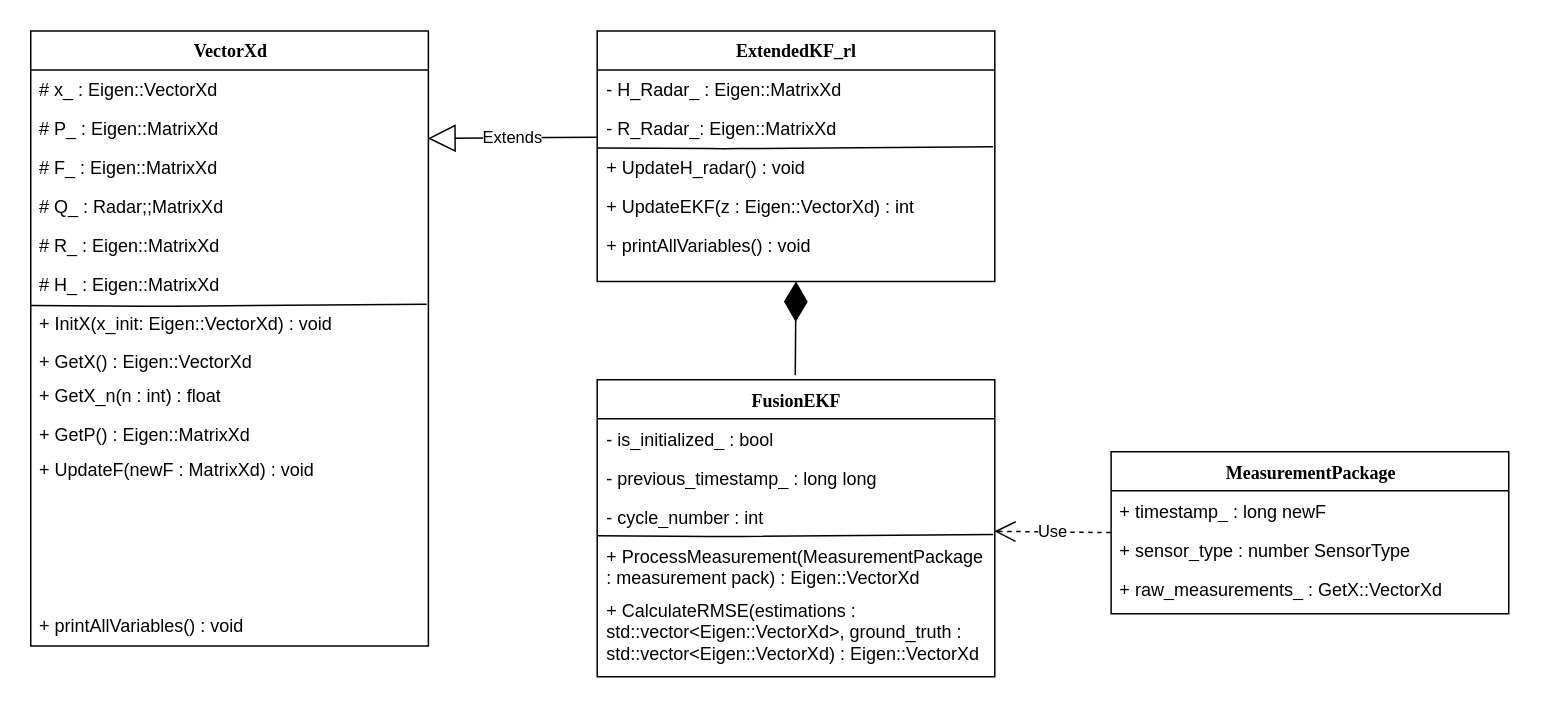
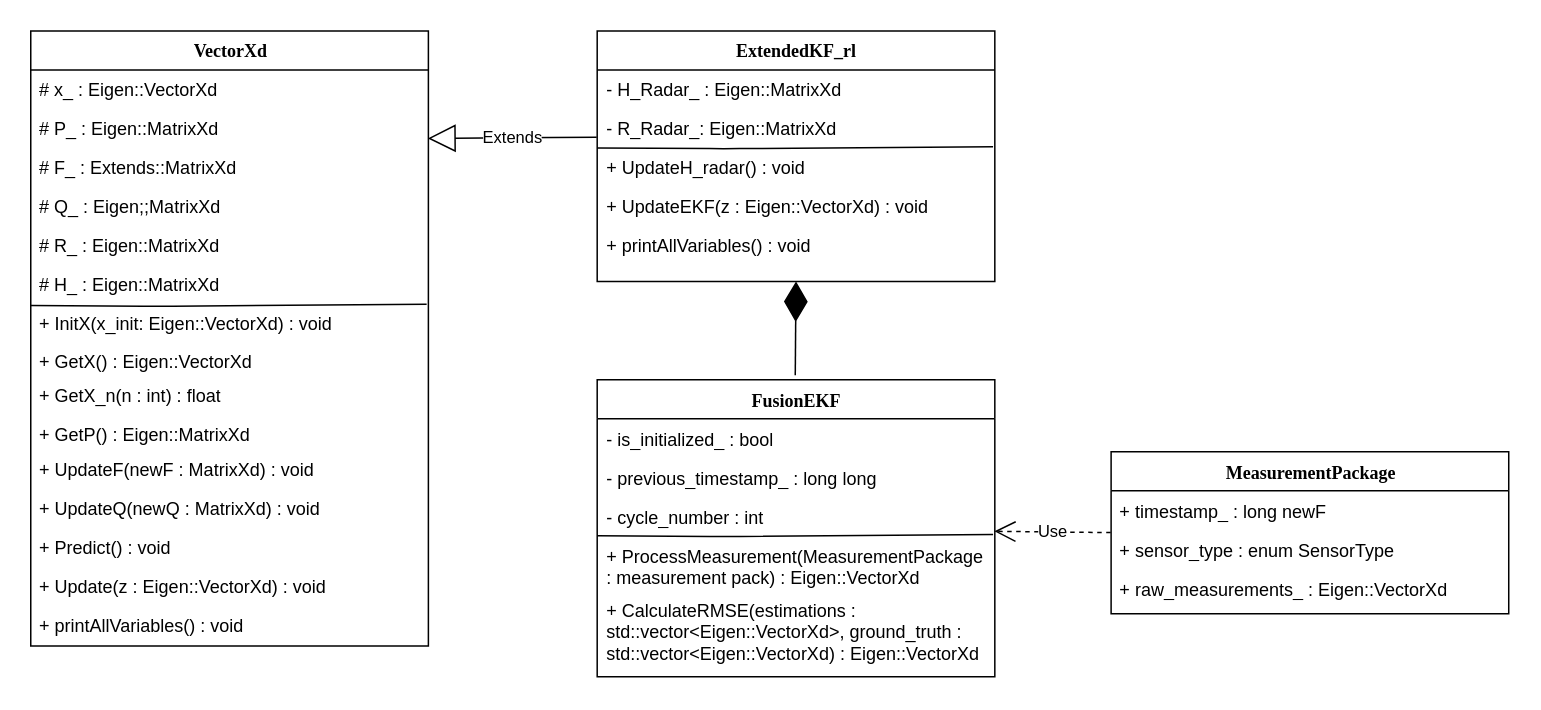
- <mxCell id="5" value="# F_ : Eigen::MatrixXd" style="text;html=1;strokeColor=none;fillColor=none;align=left;verticalAlign=top;spacingLeft=4;spacingRight=4;whiteSpace=wrap;overflow=hidden;rotatable=0;points=[[0,0.5],[1,0.5]];portConstraint=eastwest;" vertex="1" parent="2"><mxGeometry y="78" width="265" height="26" as="geometry" /></mxCell>
+ <mxCell id="5" value="# F_ : Extends::MatrixXd" style="text;html=1;strokeColor=none;fillColor=none;align=left;verticalAlign=top;spacingLeft=4;spacingRight=4;whiteSpace=wrap;overflow=hidden;rotatable=0;points=[[0,0.5],[1,0.5]];portConstraint=eastwest;" vertex="1" parent="2"><mxGeometry y="78" width="265" height="26" as="geometry" /></mxCell>
- <mxCell id="6" value="# Q_ : Radar;;MatrixXd" style="text;html=1;strokeColor=none;fillColor=none;align=left;verticalAlign=top;spacingLeft=4;spacingRight=4;whiteSpace=wrap;overflow=hidden;rotatable=0;points=[[0,0.5],[1,0.5]];portConstraint=eastwest;" vertex="1" parent="2"><mxGeometry y="104" width="265" height="26" as="geometry" /></mxCell>
+ <mxCell id="6" value="# Q_ : Eigen;;MatrixXd" style="text;html=1;strokeColor=none;fillColor=none;align=left;verticalAlign=top;spacingLeft=4;spacingRight=4;whiteSpace=wrap;overflow=hidden;rotatable=0;points=[[0,0.5],[1,0.5]];portConstraint=eastwest;" vertex="1" parent="2"><mxGeometry y="104" width="265" height="26" as="geometry" /></mxCell>
- <mxCell id="24" value="+ UpdateEKF(z : Eigen::VectorXd) : int" style="text;html=1;strokeColor=none;fillColor=none;align=left;verticalAlign=top;spacingLeft=4;spacingRight=4;whiteSpace=wrap;overflow=hidden;rotatable=0;points=[[0,0.5],[1,0.5]];portConstraint=eastwest;" vertex="1" parent="19"><mxGeometry y="104" width="265" height="26" as="geometry" /></mxCell>
+ <mxCell id="24" value="+ UpdateEKF(z : Eigen::VectorXd) : void" style="text;html=1;strokeColor=none;fillColor=none;align=left;verticalAlign=top;spacingLeft=4;spacingRight=4;whiteSpace=wrap;overflow=hidden;rotatable=0;points=[[0,0.5],[1,0.5]];portConstraint=eastwest;" vertex="1" parent="19"><mxGeometry y="104" width="265" height="26" as="geometry" /></mxCell>
+ <mxCell id="14" value="+ UpdateQ(newQ : MatrixXd) : void" style="text;html=1;strokeColor=none;fillColor=none;align=left;verticalAlign=top;spacingLeft=4;spacingRight=4;whiteSpace=wrap;overflow=hidden;rotatable=0;points=[[0,0.5],[1,0.5]];portConstraint=eastwest;" vertex="1" parent="1"><mxGeometry x="20" y="325" width="265" height="26" as="geometry" /></mxCell>
+ <mxCell id="17" value="+ Predict() : void" style="text;html=1;strokeColor=none;fillColor=none;align=left;verticalAlign=top;spacingLeft=4;spacingRight=4;whiteSpace=wrap;overflow=hidden;rotatable=0;points=[[0,0.5],[1,0.5]];portConstraint=eastwest;" vertex="1" parent="1"><mxGeometry x="20" y="351" width="265" height="26" as="geometry" /></mxCell>
- <mxCell id="37" value="+ sensor_type : number SensorType" style="text;html=1;strokeColor=none;fillColor=none;align=left;verticalAlign=top;spacingLeft=4;spacingRight=4;whiteSpace=wrap;overflow=hidden;rotatable=0;points=[[0,0.5],[1,0.5]];portConstraint=eastwest;" vertex="1" parent="35"><mxGeometry y="52" width="265" height="26" as="geometry" /></mxCell>
+ <mxCell id="37" value="+ sensor_type : enum SensorType" style="text;html=1;strokeColor=none;fillColor=none;align=left;verticalAlign=top;spacingLeft=4;spacingRight=4;whiteSpace=wrap;overflow=hidden;rotatable=0;points=[[0,0.5],[1,0.5]];portConstraint=eastwest;" vertex="1" parent="35"><mxGeometry y="52" width="265" height="26" as="geometry" /></mxCell>
+ <mxCell id="18" value="+ Update(z : Eigen::VectorXd) : void" style="text;html=1;strokeColor=none;fillColor=none;align=left;verticalAlign=top;spacingLeft=4;spacingRight=4;whiteSpace=wrap;overflow=hidden;rotatable=0;points=[[0,0.5],[1,0.5]];portConstraint=eastwest;" vertex="1" parent="1"><mxGeometry x="20" y="377" width="265" height="26" as="geometry" /></mxCell>
- <mxCell id="38" value="+ raw_measurements_ : GetX::VectorXd" style="text;html=1;strokeColor=none;fillColor=none;align=left;verticalAlign=top;spacingLeft=4;spacingRight=4;whiteSpace=wrap;overflow=hidden;rotatable=0;points=[[0,0.5],[1,0.5]];portConstraint=eastwest;" vertex="1" parent="35"><mxGeometry y="78" width="265" height="26" as="geometry" /></mxCell>
+ <mxCell id="38" value="+ raw_measurements_ : Eigen::VectorXd" style="text;html=1;strokeColor=none;fillColor=none;align=left;verticalAlign=top;spacingLeft=4;spacingRight=4;whiteSpace=wrap;overflow=hidden;rotatable=0;points=[[0,0.5],[1,0.5]];portConstraint=eastwest;" vertex="1" parent="35"><mxGeometry y="78" width="265" height="26" as="geometry" /></mxCell>
